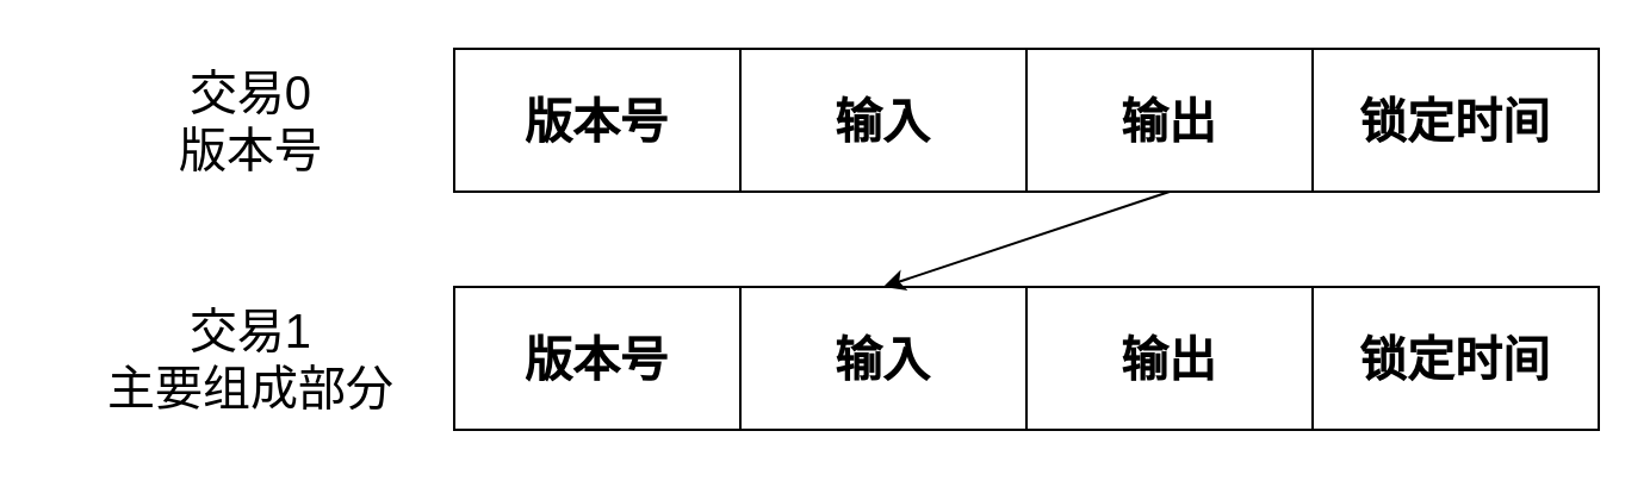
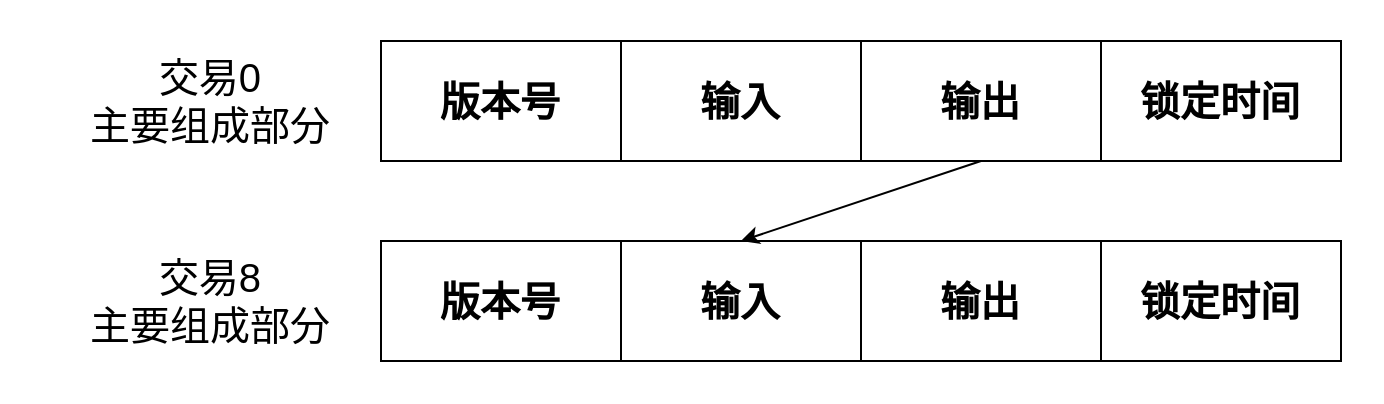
- <mxCell id="7" value="&lt;font style=&quot;font-size: 20px&quot;&gt;交易0 &lt;br&gt;版本号&lt;/font&gt;" style="text;html=1;strokeColor=none;fillColor=none;align=center;verticalAlign=middle;whiteSpace=wrap;rounded=0;" vertex="1" parent="2"><mxGeometry width="170" height="60" as="geometry" /></mxCell>
+ <mxCell id="7" value="&lt;font style=&quot;font-size: 20px&quot;&gt;交易0 &lt;br&gt;主要组成部分&lt;/font&gt;" style="text;html=1;strokeColor=none;fillColor=none;align=center;verticalAlign=middle;whiteSpace=wrap;rounded=0;" vertex="1" parent="2"><mxGeometry width="170" height="60" as="geometry" /></mxCell>
- <mxCell id="13" value="&lt;font style=&quot;font-size: 20px&quot;&gt;交易1&lt;br&gt;主要组成部分&lt;/font&gt;" style="text;html=1;strokeColor=none;fillColor=none;align=center;verticalAlign=middle;whiteSpace=wrap;rounded=0;" vertex="1" parent="8"><mxGeometry width="170" height="60" as="geometry" /></mxCell>
+ <mxCell id="13" value="&lt;font style=&quot;font-size: 20px&quot;&gt;交易8&lt;br&gt;主要组成部分&lt;/font&gt;" style="text;html=1;strokeColor=none;fillColor=none;align=center;verticalAlign=middle;whiteSpace=wrap;rounded=0;" vertex="1" parent="8"><mxGeometry width="170" height="60" as="geometry" /></mxCell>
